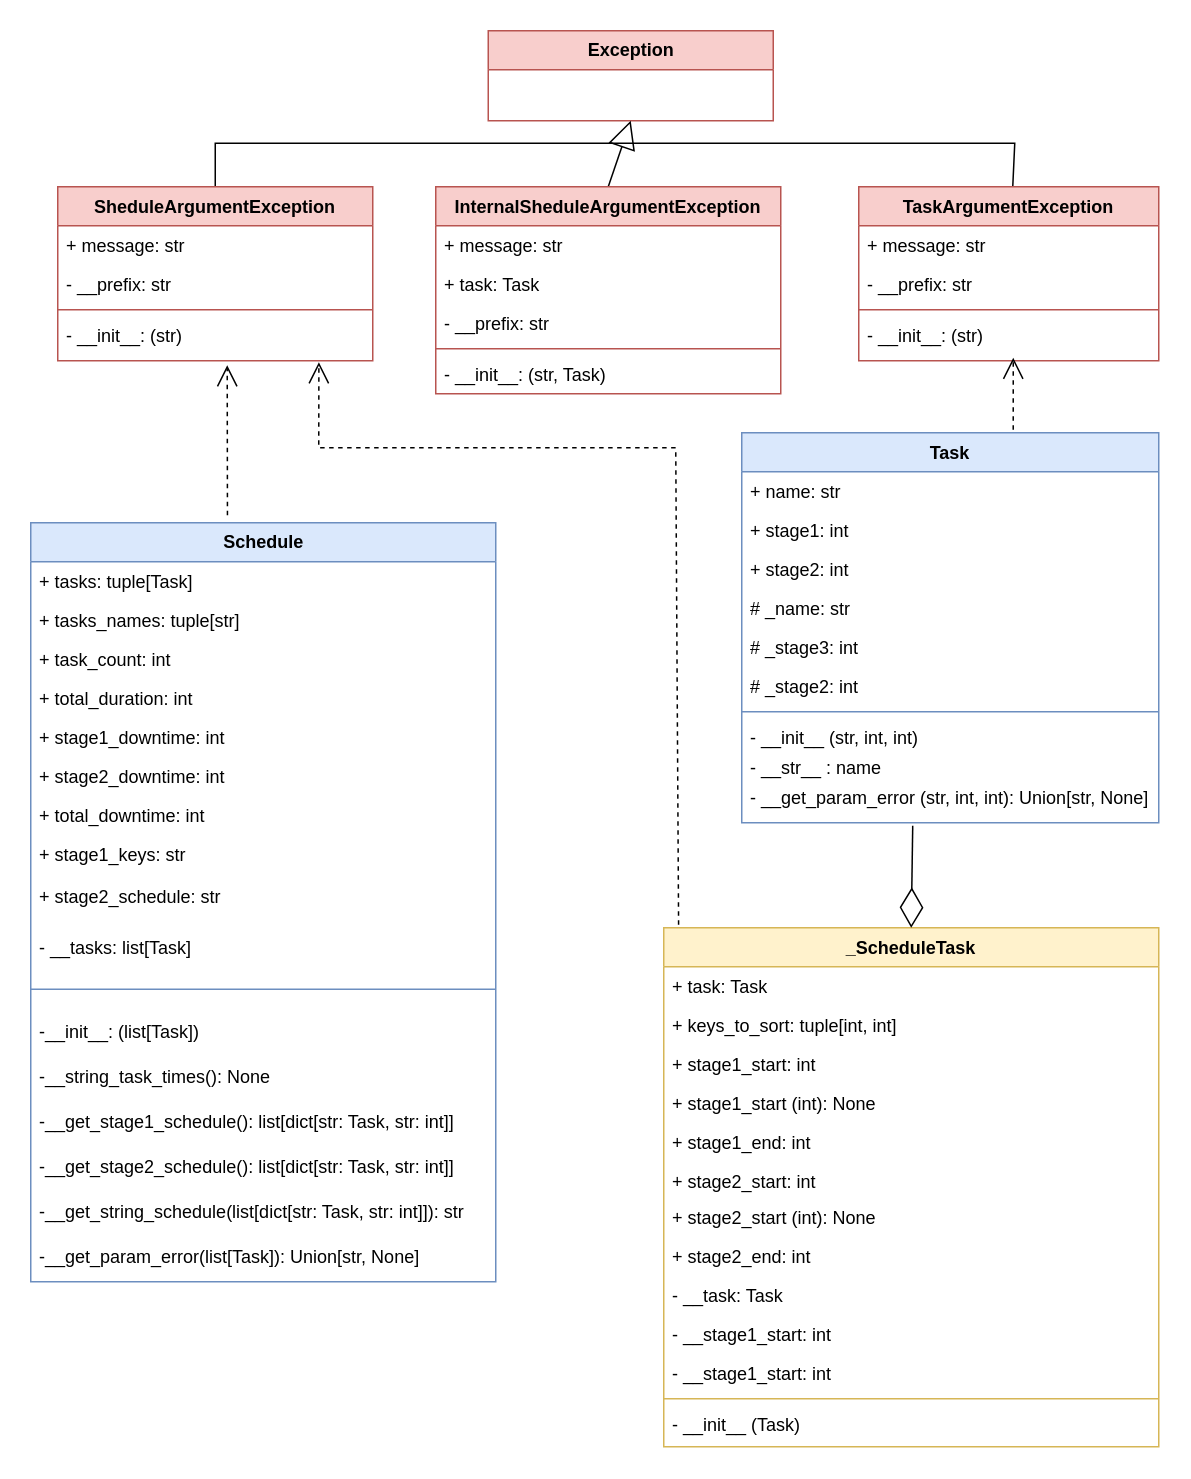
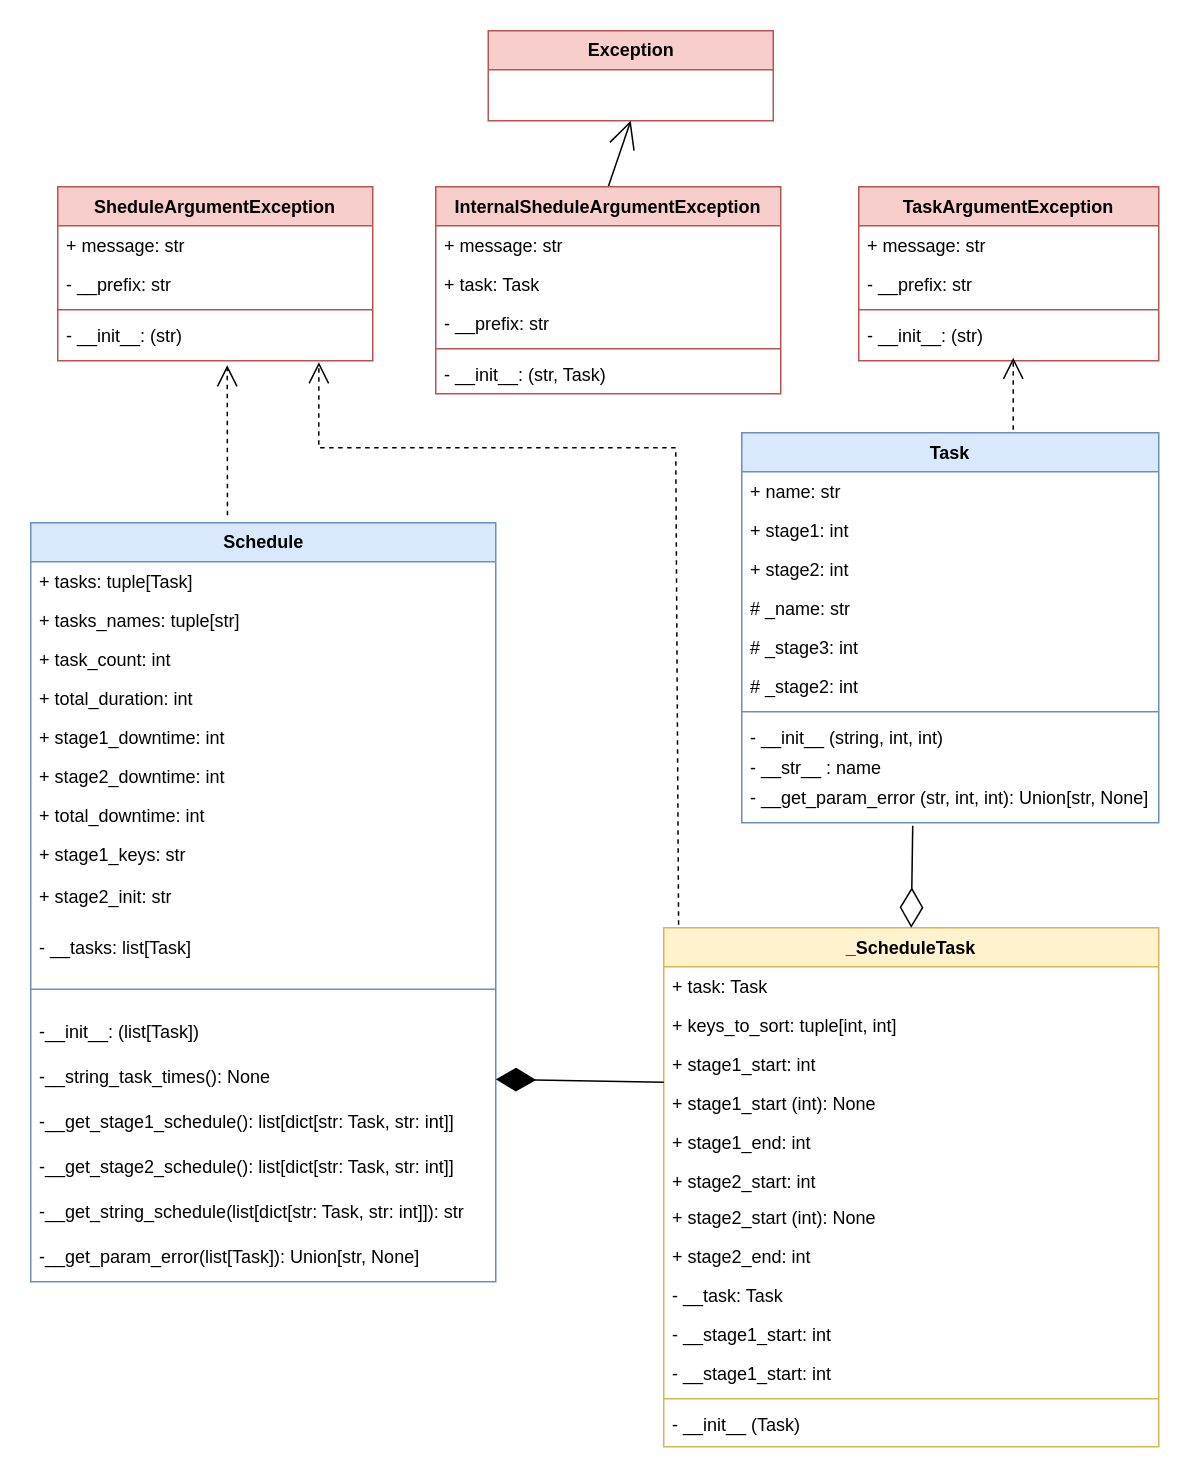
- <mxCell id="36" value="" style="endArrow=none;html=1;rounded=0;fontFamily=Helvetica;fontSize=12;fontColor=#000000;exitX=0.5;exitY=0;exitDx=0;exitDy=0;" parent="1" target="48" edge="1" source="37"><mxGeometry width="50" height="50" relative="1" as="geometry"><mxPoint x="143" y="116" as="sourcePoint" /><mxPoint x="676.21" y="106.05" as="targetPoint" /><Array as="points"><mxPoint x="143" y="95" /><mxPoint x="676" y="95" /></Array></mxGeometry></mxCell>
- <mxCell id="35" value="" style="endArrow=block;endSize=16;endFill=0;html=1;rounded=0;fontFamily=Helvetica;fontSize=12;fontColor=#000000;entryX=0.5;entryY=1;entryDx=0;entryDy=0;exitX=0.5;exitY=0;exitDx=0;exitDy=0;" parent="1" source="42" target="34" edge="1"><mxGeometry width="160" relative="1" as="geometry"><mxPoint x="405" y="125" as="sourcePoint" /><mxPoint x="500" y="285" as="targetPoint" /></mxGeometry></mxCell>
+ <mxCell id="35" value="" style="endArrow=open;endSize=16;endFill=0;html=1;rounded=0;fontFamily=Helvetica;fontSize=12;fontColor=#000000;entryX=0.5;entryY=1;entryDx=0;entryDy=0;exitX=0.5;exitY=0;exitDx=0;exitDy=0;" parent="1" source="42" target="34" edge="1"><mxGeometry width="160" relative="1" as="geometry"><mxPoint x="405" y="125" as="sourcePoint" /><mxPoint x="500" y="285" as="targetPoint" /></mxGeometry></mxCell>
- <mxCell id="63" value="- __init__ (str, int, int)" style="text;strokeColor=none;fillColor=none;align=left;verticalAlign=top;spacingLeft=4;spacingRight=4;overflow=hidden;rotatable=0;points=[[0,0.5],[1,0.5]];portConstraint=eastwest;fontColor=#000000;" parent="55" vertex="1"><mxGeometry y="190" width="278" height="20" as="geometry" /></mxCell>
+ <mxCell id="63" value="- __init__ (string, int, int)" style="text;strokeColor=none;fillColor=none;align=left;verticalAlign=top;spacingLeft=4;spacingRight=4;overflow=hidden;rotatable=0;points=[[0,0.5],[1,0.5]];portConstraint=eastwest;fontColor=#000000;" parent="55" vertex="1"><mxGeometry y="190" width="278" height="20" as="geometry" /></mxCell>
- <mxCell id="11" value="+ stage2_schedule: str" style="text;strokeColor=none;fillColor=none;align=left;verticalAlign=top;spacingLeft=4;spacingRight=4;overflow=hidden;rotatable=0;points=[[0,0.5],[1,0.5]];portConstraint=eastwest;labelBackgroundColor=none;fontFamily=Helvetica;fontSize=12;fontColor=#000000;" parent="2" vertex="1"><mxGeometry y="236" width="310" height="34" as="geometry" /></mxCell>
+ <mxCell id="11" value="+ stage2_init: str" style="text;strokeColor=none;fillColor=none;align=left;verticalAlign=top;spacingLeft=4;spacingRight=4;overflow=hidden;rotatable=0;points=[[0,0.5],[1,0.5]];portConstraint=eastwest;labelBackgroundColor=none;fontFamily=Helvetica;fontSize=12;fontColor=#000000;" parent="2" vertex="1"><mxGeometry y="236" width="310" height="34" as="geometry" /></mxCell>
+ <mxCell id="68" value="" style="endArrow=diamondThin;endFill=1;endSize=24;html=1;rounded=0;exitX=0;exitY=0.962;exitDx=0;exitDy=0;exitPerimeter=0;entryX=1;entryY=0.5;entryDx=0;entryDy=0;" parent="1" source="23" edge="1" target="15"><mxGeometry width="160" relative="1" as="geometry"><mxPoint x="290" y="688" as="sourcePoint" /><mxPoint x="290" y="688" as="targetPoint" /></mxGeometry></mxCell>
